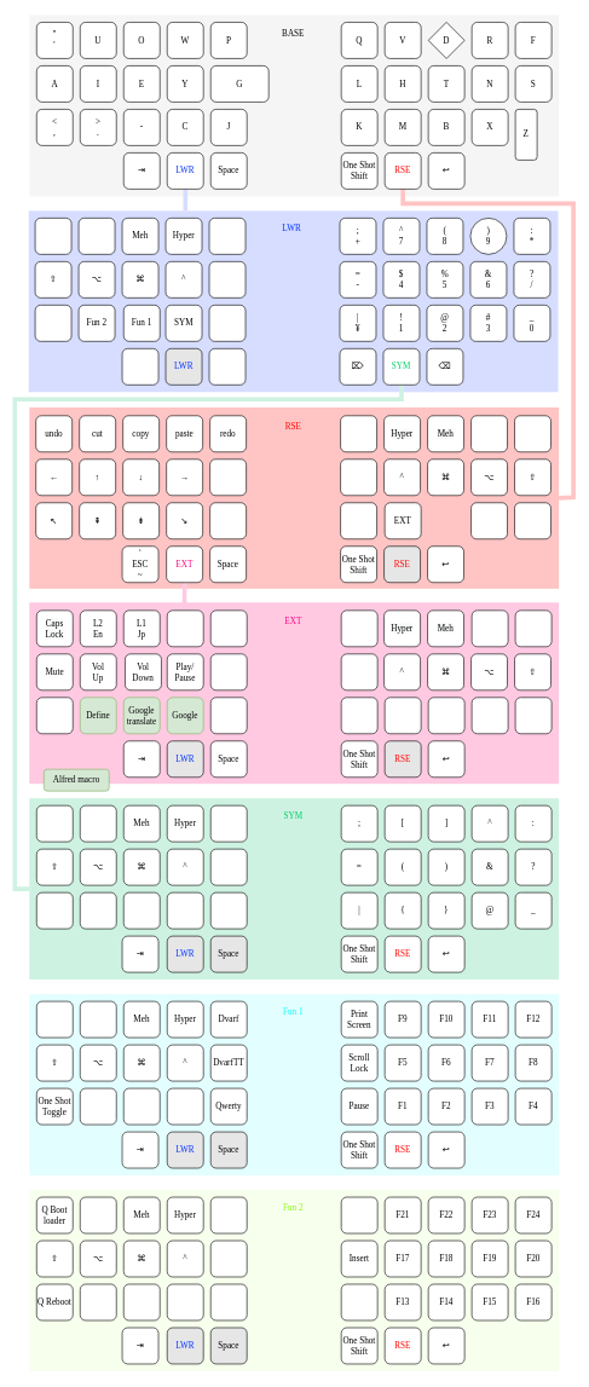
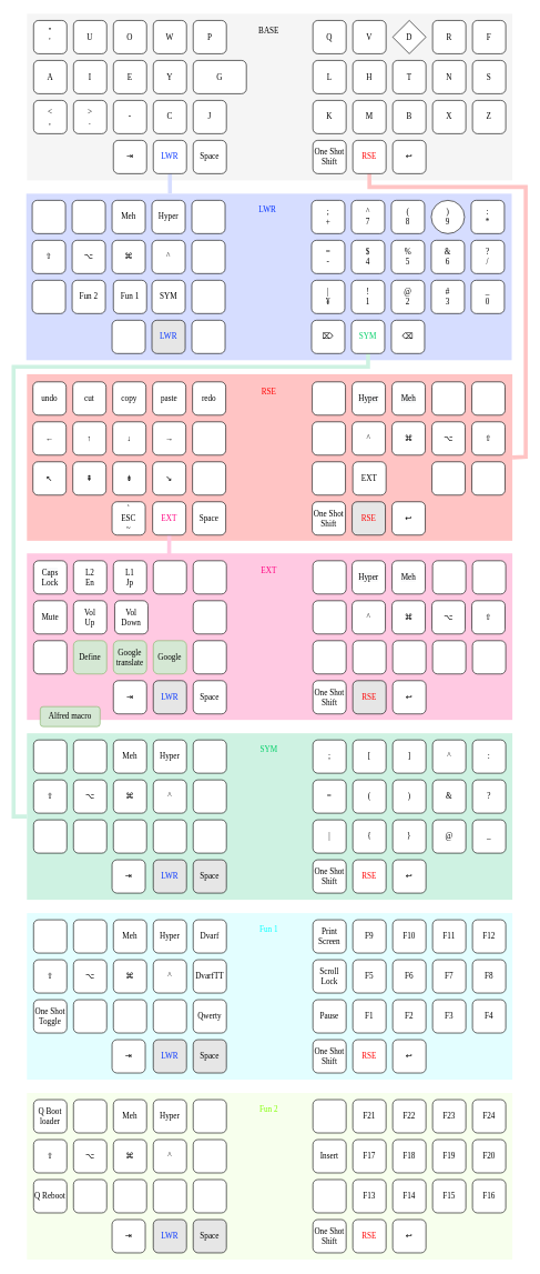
- <mxCell id="37" value="Z" style="rounded=1;whiteSpace=wrap;html=1;fontFamily=Source Code Pro;fontSource=https%3A%2F%2Ffonts.googleapis.com%2Fcss%3Ffamily%3DSource%2BCode%2BPro;" parent="1" vertex="1"><mxGeometry x="710" y="150" width="30" height="70" as="geometry" /></mxCell>
+ <mxCell id="37" value="Z" style="rounded=1;whiteSpace=wrap;html=1;fontFamily=Source Code Pro;fontSource=https%3A%2F%2Ffonts.googleapis.com%2Fcss%3Ffamily%3DSource%2BCode%2BPro;" parent="1" vertex="1"><mxGeometry x="710" y="150" width="50" height="50" as="geometry" /></mxCell>
- <mxCell id="110" value="Play/&lt;br&gt;Pause" style="rounded=1;whiteSpace=wrap;html=1;fontFamily=Source Code Pro;fontSource=https%3A%2F%2Ffonts.googleapis.com%2Fcss%3Ffamily%3DSource%2BCode%2BPro;" parent="1" vertex="1"><mxGeometry x="230" y="901" width="50" height="50" as="geometry" /></mxCell>
